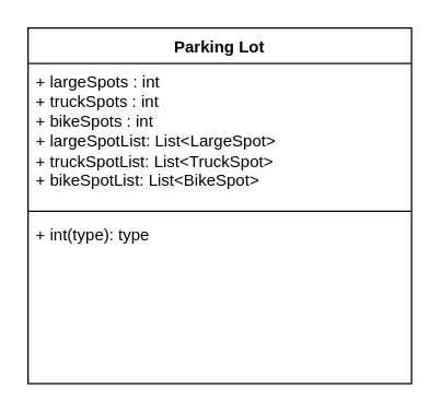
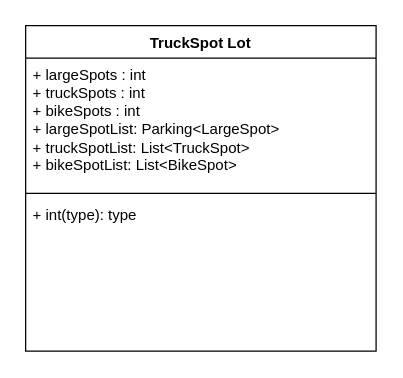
- <mxCell id="2" value="Parking Lot&lt;div&gt;&lt;br&gt;&lt;/div&gt;" style="swimlane;fontStyle=1;align=center;verticalAlign=top;childLayout=stackLayout;horizontal=1;startSize=26;horizontalStack=0;resizeParent=1;resizeParentMax=0;resizeLast=0;collapsible=1;marginBottom=0;whiteSpace=wrap;html=1;" vertex="1" parent="1"><mxGeometry x="20" y="20" width="280" height="260" as="geometry"><mxRectangle x="90" y="40" width="100" height="40" as="alternateBounds" /></mxGeometry></mxCell>
+ <mxCell id="2" value="TruckSpot Lot&lt;div&gt;&lt;br&gt;&lt;/div&gt;" style="swimlane;fontStyle=1;align=center;verticalAlign=top;childLayout=stackLayout;horizontal=1;startSize=26;horizontalStack=0;resizeParent=1;resizeParentMax=0;resizeLast=0;collapsible=1;marginBottom=0;whiteSpace=wrap;html=1;" vertex="1" parent="1"><mxGeometry x="20" y="20" width="280" height="260" as="geometry"><mxRectangle x="90" y="40" width="100" height="40" as="alternateBounds" /></mxGeometry></mxCell>
- <mxCell id="3" value="+ largeSpots : int&lt;div&gt;+ truckSpots : int&lt;/div&gt;&lt;div&gt;+ bikeSpots : int&lt;/div&gt;&lt;div&gt;+ largeSpotList: List&amp;lt;LargeSpot&amp;gt;&lt;/div&gt;&lt;div&gt;+ truckSpotList: List&amp;lt;TruckSpot&amp;gt;&lt;/div&gt;&lt;div&gt;+ bikeSpotList: List&amp;lt;BikeSpot&amp;gt;&lt;/div&gt;&lt;div&gt;&lt;br&gt;&lt;div&gt;&lt;br&gt;&lt;/div&gt;&lt;div&gt;&lt;br&gt;&lt;/div&gt;&lt;/div&gt;" style="text;strokeColor=none;fillColor=none;align=left;verticalAlign=top;spacingLeft=4;spacingRight=4;overflow=hidden;rotatable=0;points=[[0,0.5],[1,0.5]];portConstraint=eastwest;whiteSpace=wrap;html=1;" vertex="1" parent="2"><mxGeometry y="26" width="280" height="104" as="geometry" /></mxCell>
+ <mxCell id="3" value="+ largeSpots : int&lt;div&gt;+ truckSpots : int&lt;/div&gt;&lt;div&gt;+ bikeSpots : int&lt;/div&gt;&lt;div&gt;+ largeSpotList: Parking&amp;lt;LargeSpot&amp;gt;&lt;/div&gt;&lt;div&gt;+ truckSpotList: List&amp;lt;TruckSpot&amp;gt;&lt;/div&gt;&lt;div&gt;+ bikeSpotList: List&amp;lt;BikeSpot&amp;gt;&lt;/div&gt;&lt;div&gt;&lt;br&gt;&lt;div&gt;&lt;br&gt;&lt;/div&gt;&lt;div&gt;&lt;br&gt;&lt;/div&gt;&lt;/div&gt;" style="text;strokeColor=none;fillColor=none;align=left;verticalAlign=top;spacingLeft=4;spacingRight=4;overflow=hidden;rotatable=0;points=[[0,0.5],[1,0.5]];portConstraint=eastwest;whiteSpace=wrap;html=1;" vertex="1" parent="2"><mxGeometry y="26" width="280" height="104" as="geometry" /></mxCell>
